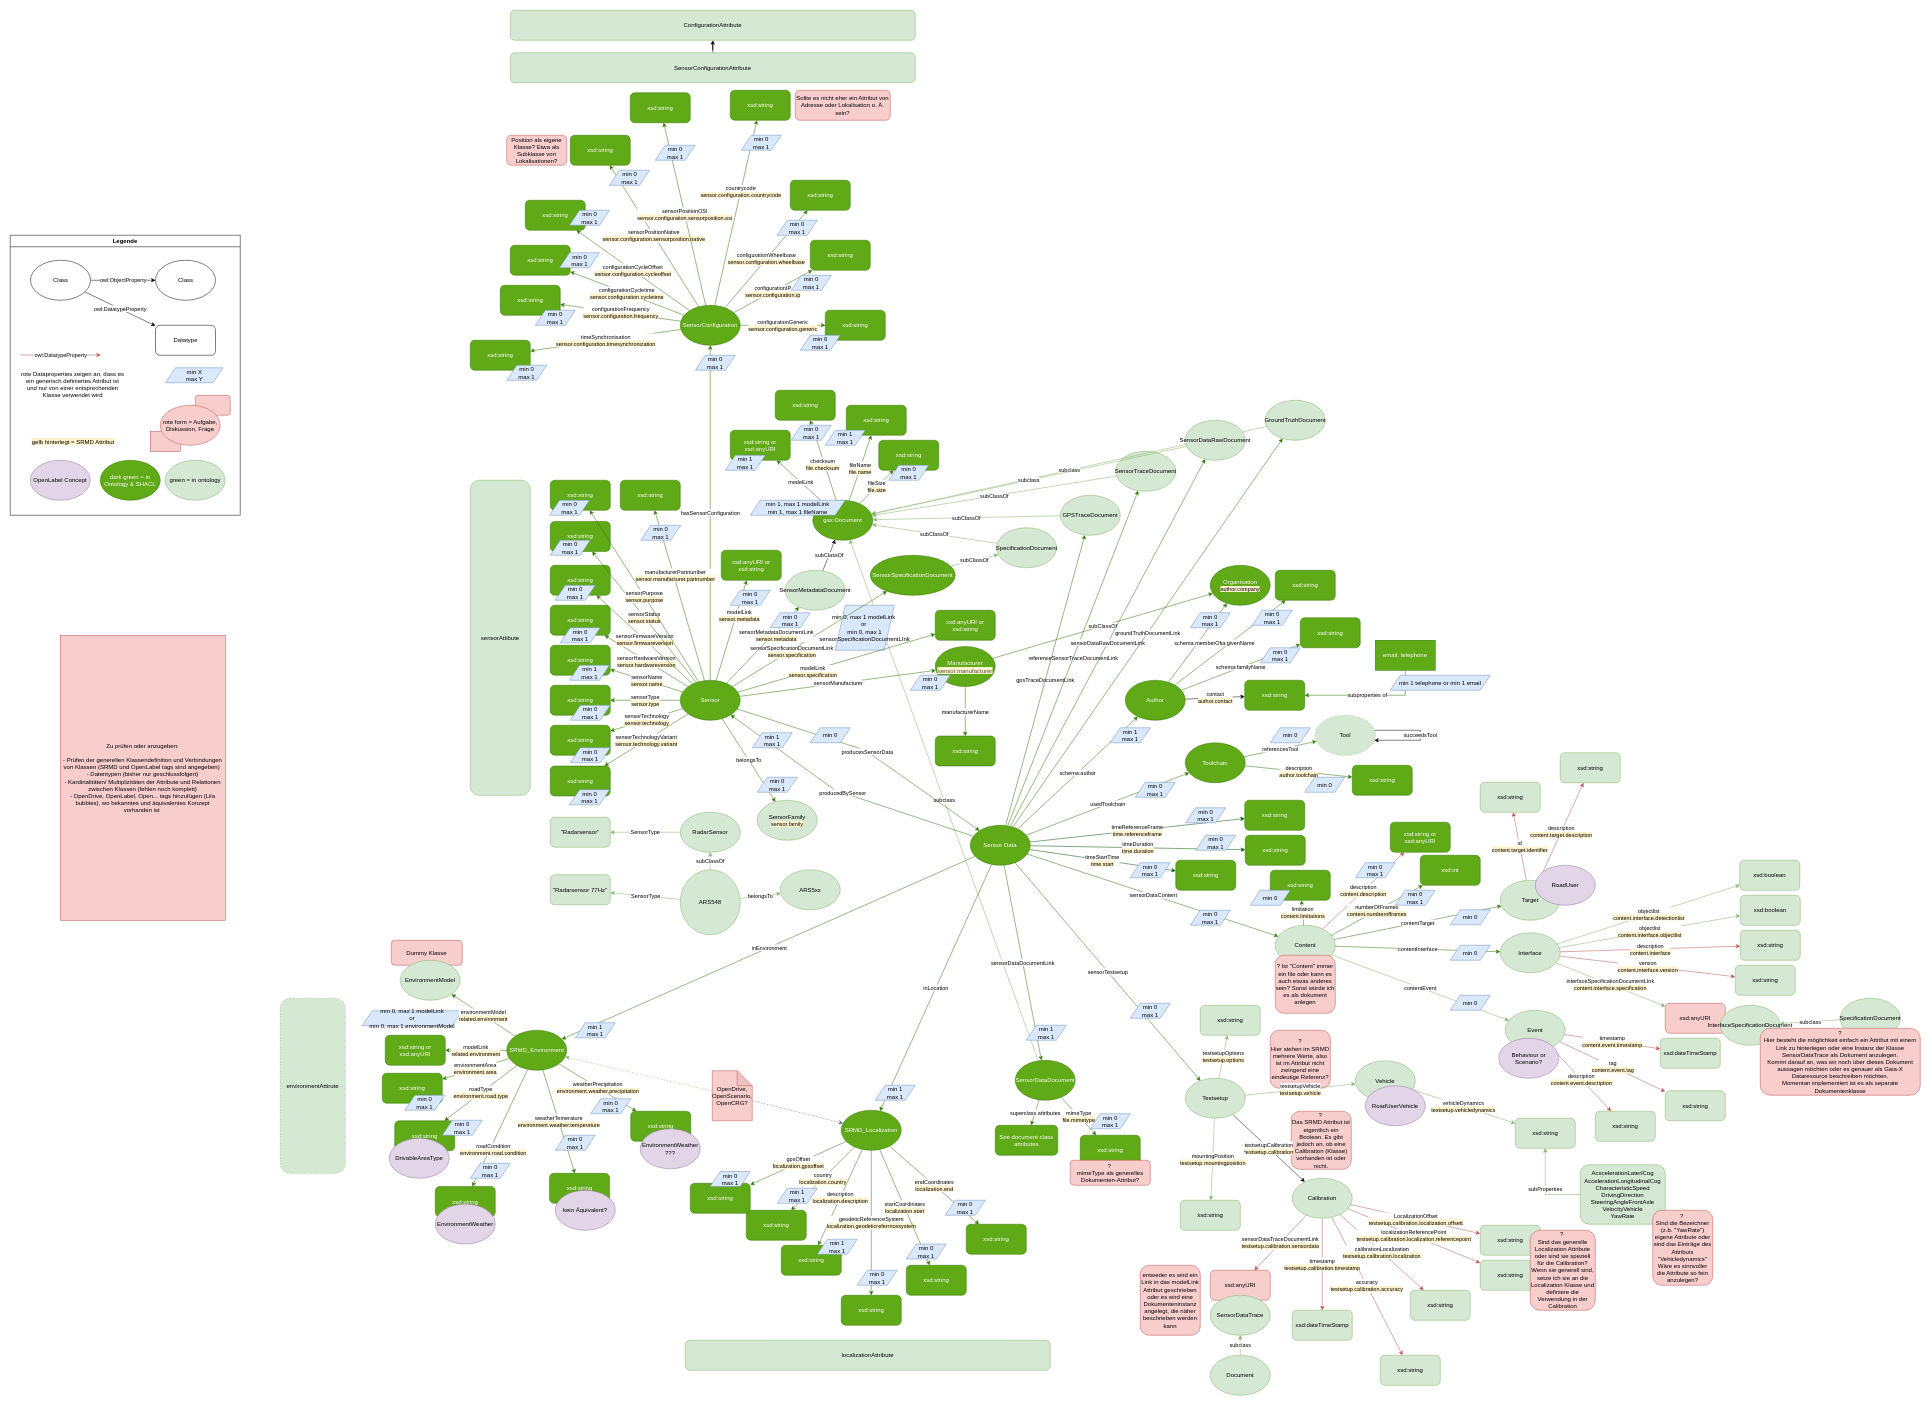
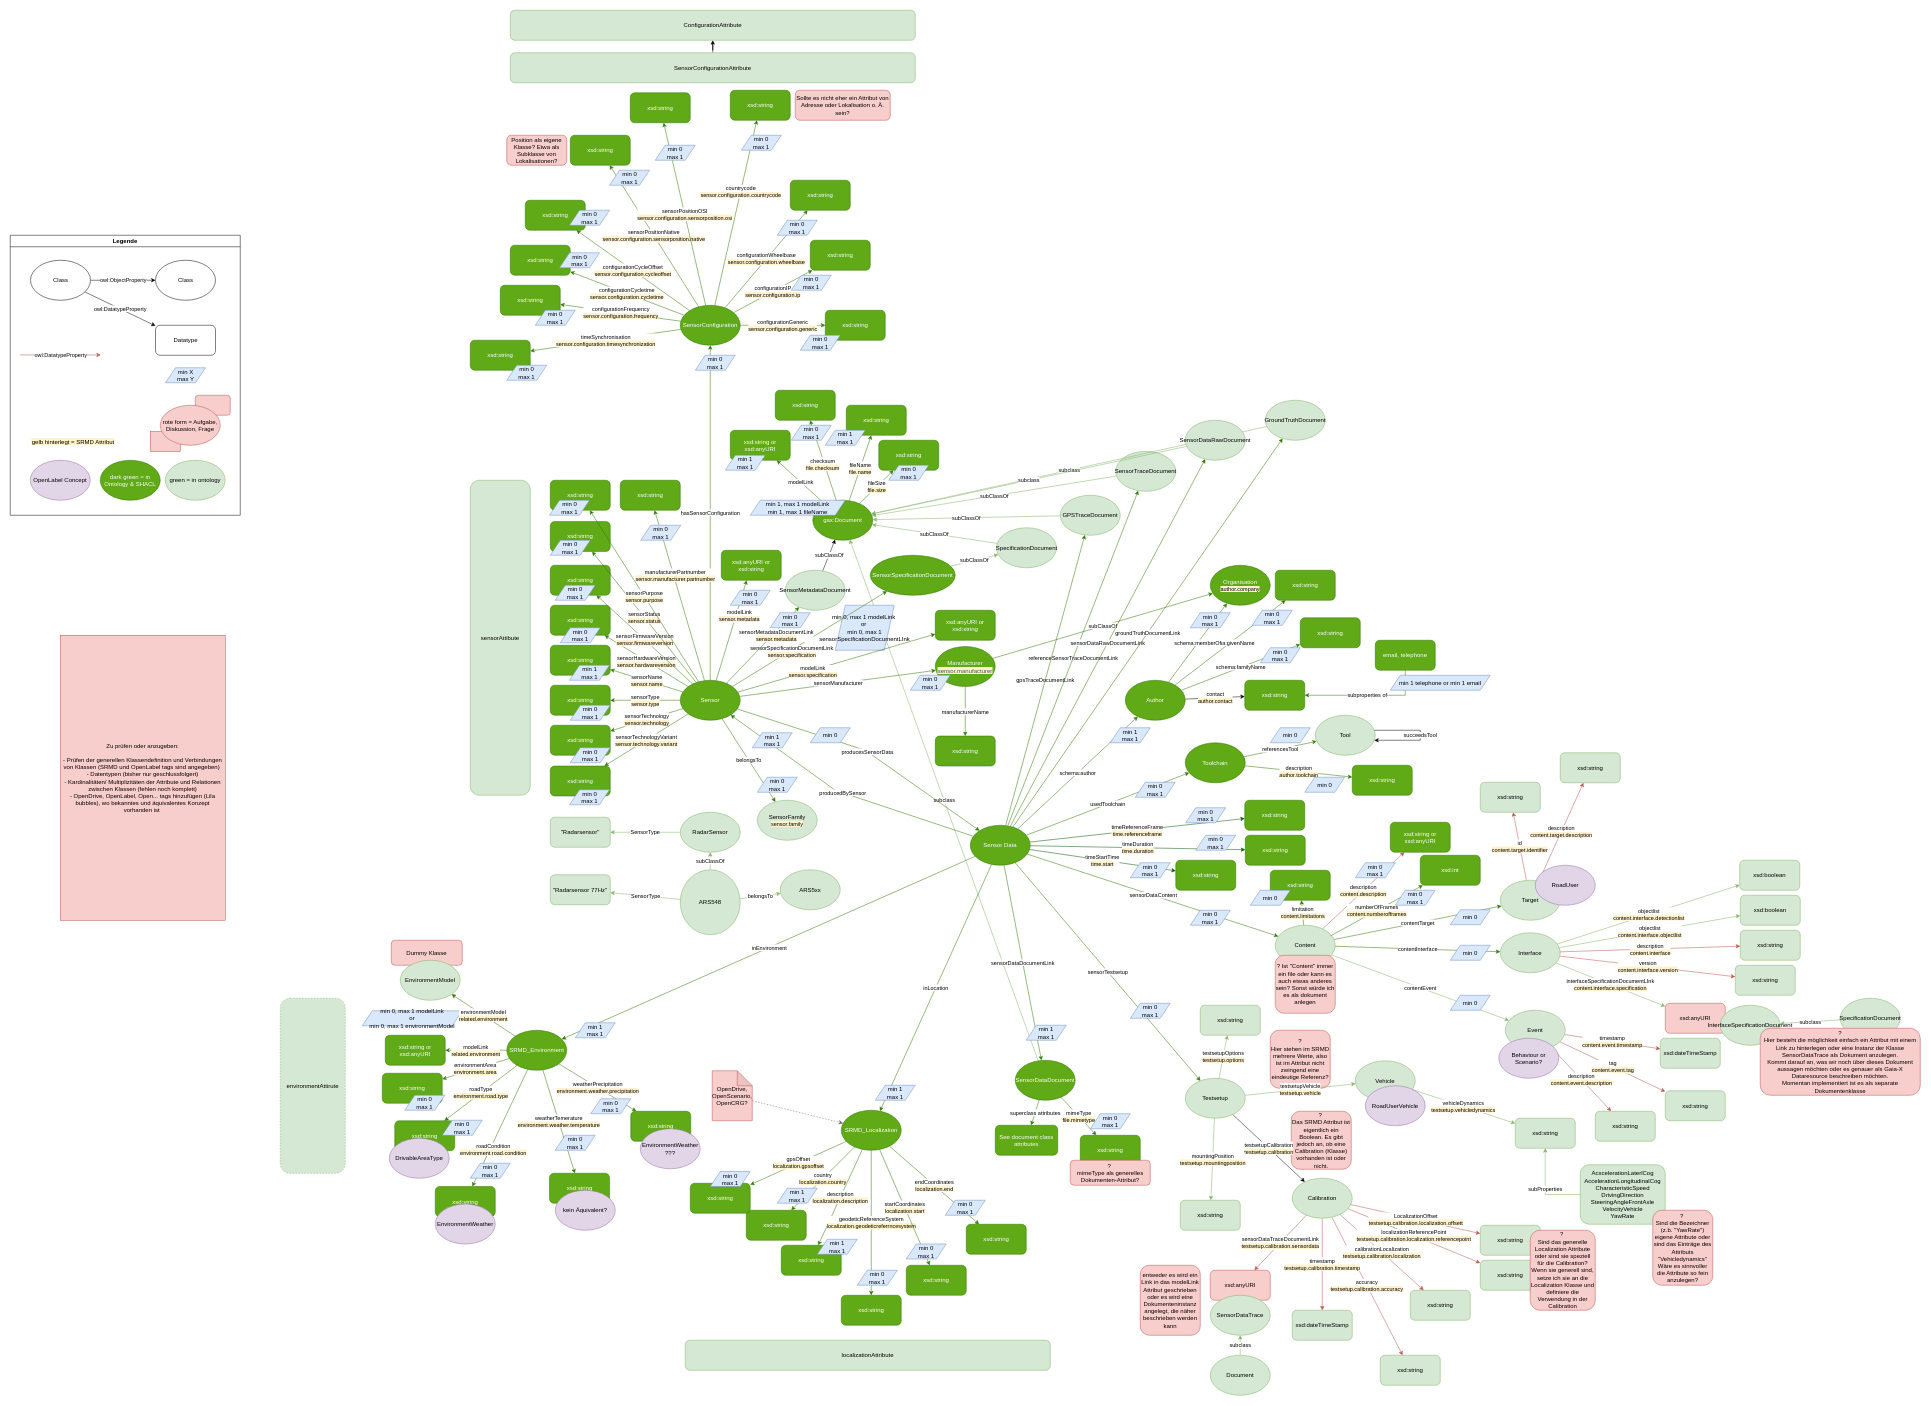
- <mxCell id="154" value="min X&lt;div&gt;max Y&lt;/div&gt;" style="shape=parallelogram;perimeter=parallelogramPerimeter;whiteSpace=wrap;html=1;fixedSize=1;fillColor=#dae8fc;strokeColor=#6c8ebf;" parent="139" vertex="1"><mxGeometry x="310.5" y="265" width="115" height="30" as="geometry" /></mxCell>
+ <mxCell id="154" value="min X&lt;div&gt;max Y&lt;/div&gt;" style="shape=parallelogram;perimeter=parallelogramPerimeter;whiteSpace=wrap;html=1;fixedSize=1;fillColor=#dae8fc;strokeColor=#6c8ebf;" parent="139" vertex="1"><mxGeometry x="310.5" y="265" width="80" height="30" as="geometry" /></mxCell>
- <mxCell id="150" value="rote Dataproperties zeigen an, dass es ein generisch definiertes Attribut ist und nur von einer entsprechenden Klasse verwendet wird" style="text;html=1;align=center;verticalAlign=middle;whiteSpace=wrap;rounded=0;" parent="139" vertex="1"><mxGeometry x="20" y="265" width="210" height="65" as="geometry" /></mxCell>
- <mxCell id="240" value="email, telephone" style="whiteSpace=wrap;html=1;fillColor=#60a917;strokeColor=#2D7600;fontColor=#ffffff;rounded=0;" parent="1" vertex="1"><mxGeometry x="2750" y="1280" width="120" height="60" as="geometry" /></mxCell>
+ <mxCell id="240" value="email, telephone" style="rounded=1;whiteSpace=wrap;html=1;fillColor=#60a917;strokeColor=#2D7600;fontColor=#ffffff;" parent="1" vertex="1"><mxGeometry x="2750" y="1280" width="120" height="60" as="geometry" /></mxCell>
- <mxCell id="235" value="Tool" style="ellipse;whiteSpace=wrap;html=1;fillColor=#d5e8d4;strokeColor=#82b366;dashed=1;" parent="1" vertex="1"><mxGeometry x="2630" y="1430" width="120" height="80" as="geometry" /></mxCell>
+ <mxCell id="235" value="Tool" style="ellipse;whiteSpace=wrap;html=1;fillColor=#d5e8d4;strokeColor=#82b366;" parent="1" vertex="1"><mxGeometry x="2630" y="1430" width="120" height="80" as="geometry" /></mxCell>
- <mxCell id="113" style="rounded=0;orthogonalLoop=1;jettySize=auto;html=1;fillColor=#d5e8d4;strokeColor=#82b366;dashed=1;" parent="1" source="155" target="74" edge="1"><mxGeometry relative="1" as="geometry" /></mxCell>
